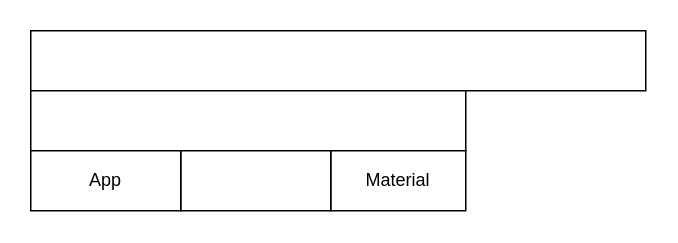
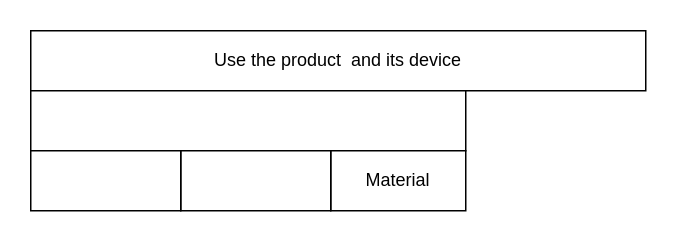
+ <mxCell id="4" value="Use the product&amp;nbsp; and its device" style="shape=partialRectangle;html=1;whiteSpace=wrap;connectable=0;overflow=hidden;fillColor=none;top=0;left=0;bottom=0;right=0;pointerEvents=1;" vertex="1" parent="3"><mxGeometry width="410" height="40" as="geometry" /></mxCell>
- <mxCell id="14" value="App" style="shape=partialRectangle;html=1;whiteSpace=wrap;connectable=0;overflow=hidden;fillColor=none;top=0;left=0;bottom=0;right=0;pointerEvents=1;" vertex="1" parent="13"><mxGeometry width="100" height="40" as="geometry" /></mxCell>
